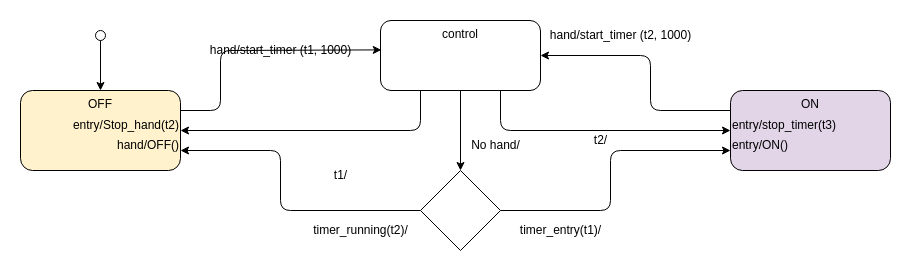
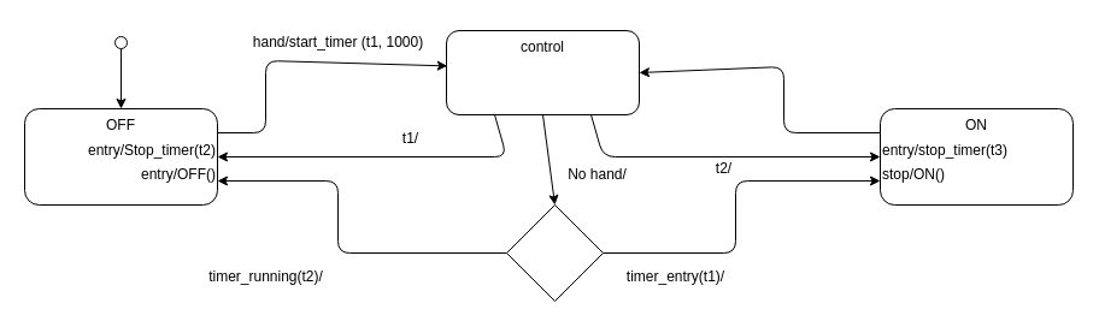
- <mxCell id="17" value="hand/start_timer (t2, 1000)" style="text;html=1;align=center;verticalAlign=middle;resizable=0;points=[];autosize=1;strokeColor=none;fillColor=none;" vertex="1" parent="1"><mxGeometry x="540" y="20" width="160" height="30" as="geometry" /></mxCell>
- <mxCell id="8" value="hand/start_timer (t1, 1000)" style="text;html=1;align=center;verticalAlign=middle;resizable=0;points=[];autosize=1;strokeColor=none;fillColor=none;" vertex="1" parent="1"><mxGeometry x="200" y="35" width="160" height="30" as="geometry" /></mxCell>
+ <mxCell id="8" value="hand/start_timer (t1, 1000)" style="text;html=1;align=center;verticalAlign=middle;resizable=0;points=[];autosize=1;strokeColor=none;fillColor=none;" vertex="1" parent="1"><mxGeometry x="200" y="20" width="160" height="30" as="geometry" /></mxCell>
- <mxCell id="13" value="control" style="rounded=1;whiteSpace=wrap;html=1;verticalAlign=top;" vertex="1" parent="1"><mxGeometry x="380" y="20" width="160" height="70" as="geometry" /></mxCell>
+ <mxCell id="13" value="control" style="rounded=1;whiteSpace=wrap;html=1;verticalAlign=top;" vertex="1" parent="1"><mxGeometry x="370" y="25" width="160" height="70" as="geometry" /></mxCell>
- <mxCell id="16" value="entry/Stop_hand(t2)" style="text;html=1;align=right;verticalAlign=middle;resizable=0;points=[];autosize=1;strokeColor=none;fillColor=none;" vertex="1" parent="1"><mxGeometry x="50" y="110" width="130" height="30" as="geometry" /></mxCell>
+ <mxCell id="16" value="entry/Stop_timer(t2)" style="text;html=1;align=right;verticalAlign=middle;resizable=0;points=[];autosize=1;strokeColor=none;fillColor=none;" vertex="1" parent="1"><mxGeometry x="50" y="110" width="130" height="30" as="geometry" /></mxCell>
- <mxCell id="3" value="OFF" style="rounded=1;whiteSpace=wrap;html=1;verticalAlign=top;fillColor=#fff2cc;" vertex="1" parent="1"><mxGeometry x="20" y="90" width="160" height="80" as="geometry" /></mxCell>
+ <mxCell id="3" value="OFF" style="rounded=1;whiteSpace=wrap;html=1;verticalAlign=top;" vertex="1" parent="1"><mxGeometry x="20" y="90" width="160" height="80" as="geometry" /></mxCell>
- <mxCell id="5" value="ON" style="rounded=1;whiteSpace=wrap;html=1;verticalAlign=top;fillColor=#e1d5e7;" vertex="1" parent="1"><mxGeometry x="730" y="90" width="160" height="80" as="geometry" /></mxCell>
+ <mxCell id="5" value="ON" style="rounded=1;whiteSpace=wrap;html=1;verticalAlign=top;" vertex="1" parent="1"><mxGeometry x="730" y="90" width="160" height="80" as="geometry" /></mxCell>
- <mxCell id="19" value="hand/OFF()" style="text;html=1;align=right;verticalAlign=middle;resizable=0;points=[];autosize=1;strokeColor=none;fillColor=none;" vertex="1" parent="1"><mxGeometry x="90" width="90" height="30" as="geometry" y="130" /></mxCell>
+ <mxCell id="19" value="entry/OFF()" style="text;html=1;align=right;verticalAlign=middle;resizable=0;points=[];autosize=1;strokeColor=none;fillColor=none;" vertex="1" parent="1"><mxGeometry x="90" width="90" height="30" as="geometry" y="130" /></mxCell>
- <mxCell id="15" value="entry/ON()" style="text;html=1;align=left;verticalAlign=middle;resizable=0;points=[];autosize=1;strokeColor=none;fillColor=none;" vertex="1" parent="1"><mxGeometry x="730" width="80" height="30" as="geometry" y="130" /></mxCell>
+ <mxCell id="15" value="stop/ON()" style="text;html=1;align=left;verticalAlign=middle;resizable=0;points=[];autosize=1;strokeColor=none;fillColor=none;" vertex="1" parent="1"><mxGeometry x="730" width="80" height="30" as="geometry" y="130" /></mxCell>
- <mxCell id="9" value="t1/" style="text;html=1;align=center;verticalAlign=middle;resizable=0;points=[];autosize=1;strokeColor=none;fillColor=none;" vertex="1" parent="1"><mxGeometry x="320" y="160" width="40" height="30" as="geometry" /></mxCell>
+ <mxCell id="9" value="t1/" style="text;html=1;align=center;verticalAlign=middle;resizable=0;points=[];autosize=1;strokeColor=none;fillColor=none;" vertex="1" parent="1"><mxGeometry x="320" y="100" width="40" height="30" as="geometry" /></mxCell>
- <mxCell id="25" value="timer_running(t2)/" style="text;html=1;align=center;verticalAlign=middle;resizable=0;points=[];autosize=1;strokeColor=none;fillColor=none;" vertex="1" parent="1"><mxGeometry x="300" y="215" width="120" height="30" as="geometry" /></mxCell>
+ <mxCell id="25" value="timer_running(t2)/" style="text;html=1;align=center;verticalAlign=middle;resizable=0;points=[];autosize=1;strokeColor=none;fillColor=none;" vertex="1" parent="1"><mxGeometry x="160" y="215" width="120" height="30" as="geometry" /></mxCell>
